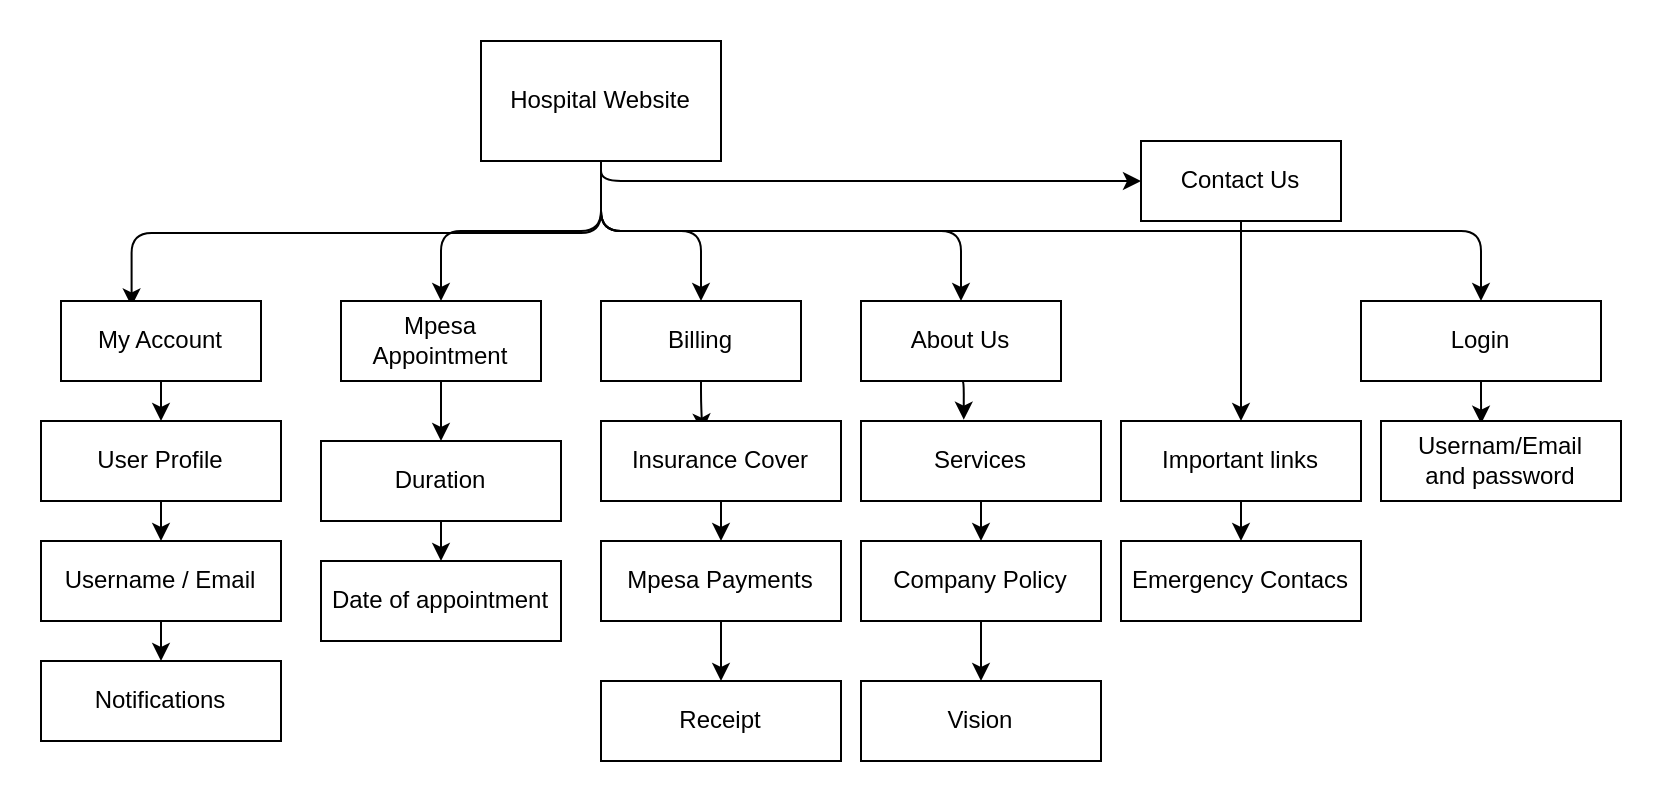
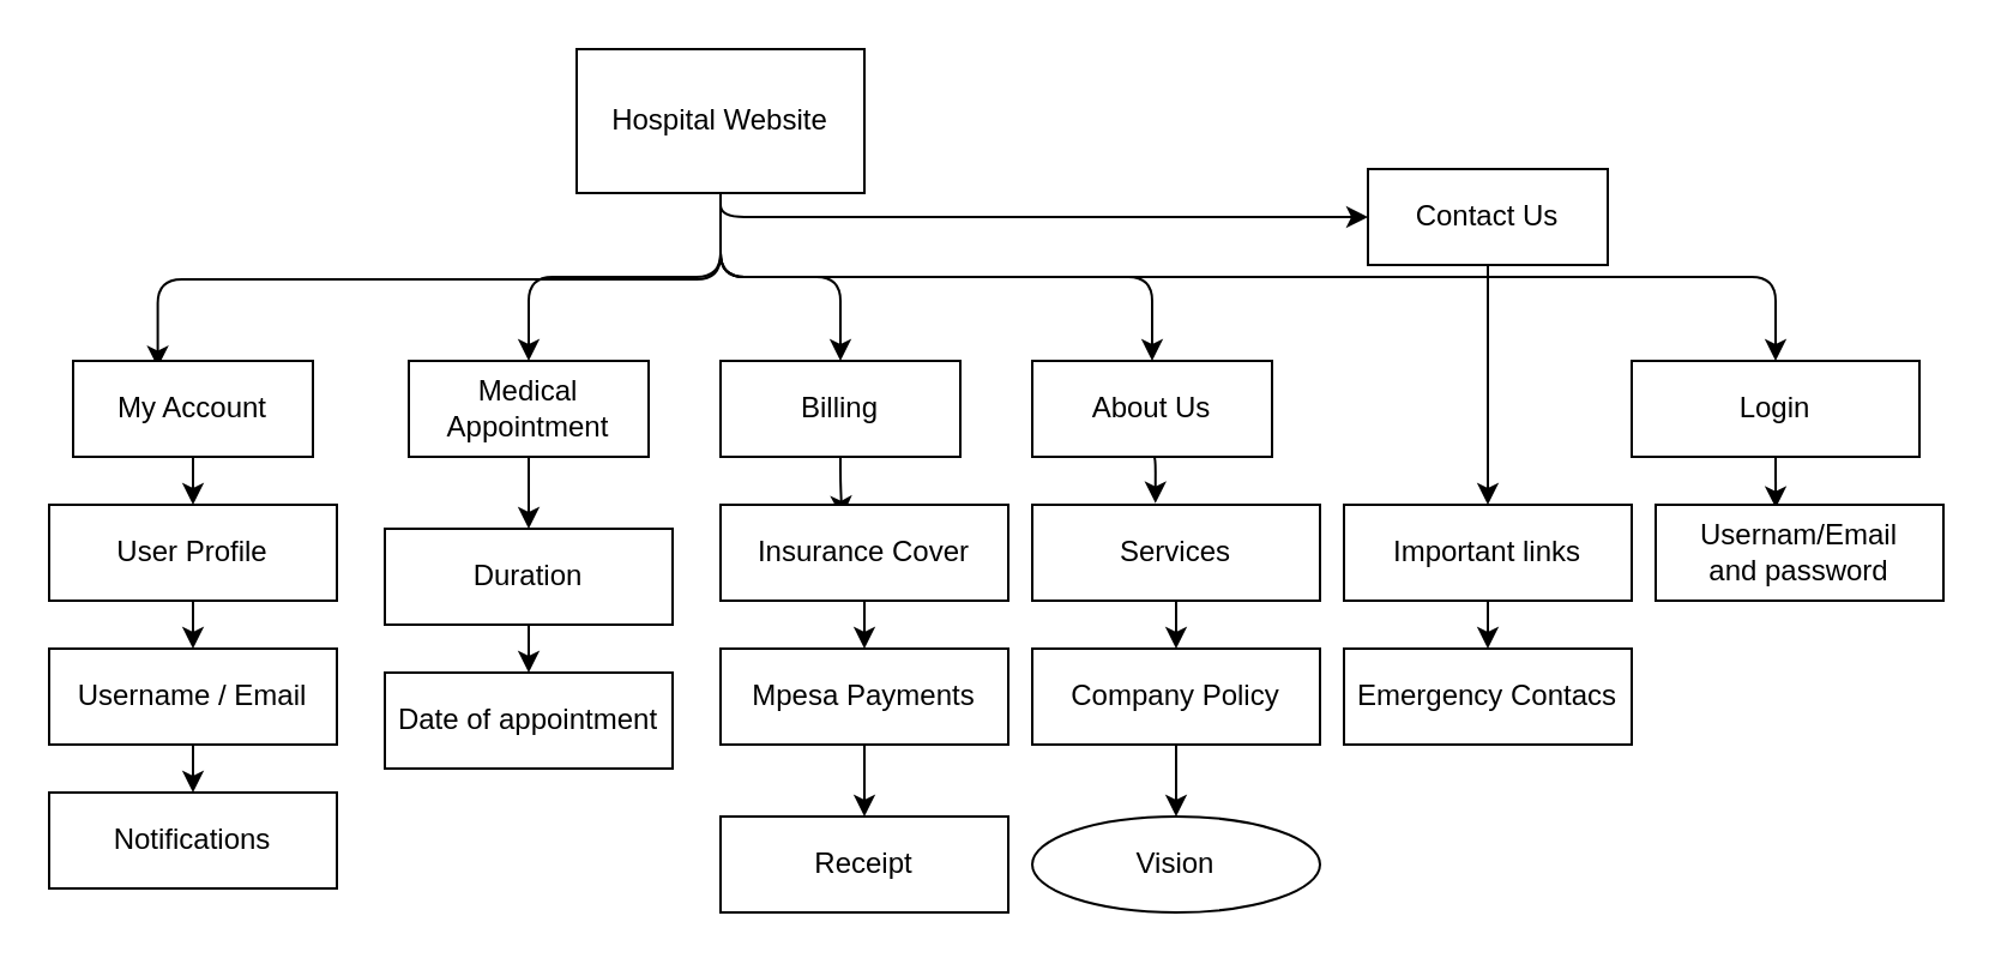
- <mxCell id="17" value="Mpesa Appointment" style="rounded=0;whiteSpace=wrap;html=1;" vertex="1" parent="1"><mxGeometry x="170" y="150" width="100" height="40" as="geometry" /></mxCell>
+ <mxCell id="17" value="Medical Appointment" style="rounded=0;whiteSpace=wrap;html=1;" vertex="1" parent="1"><mxGeometry x="170" y="150" width="100" height="40" as="geometry" /></mxCell>
- <mxCell id="39" value="Vision" style="rounded=0;whiteSpace=wrap;html=1;" vertex="1" parent="1"><mxGeometry x="430" y="340" width="120" height="40" as="geometry" /></mxCell>
+ <mxCell id="39" value="Vision" style="ellipse;whiteSpace=wrap;html=1;" vertex="1" parent="1"><mxGeometry x="430" y="340" width="120" height="40" as="geometry" /></mxCell>
